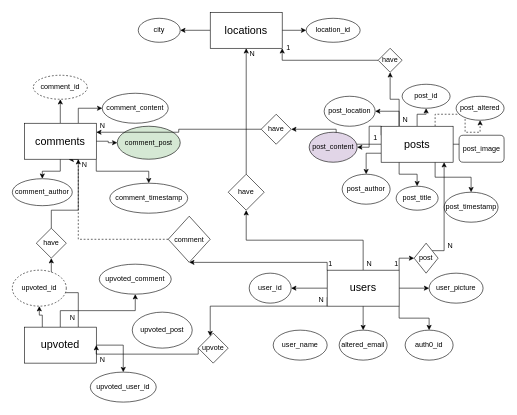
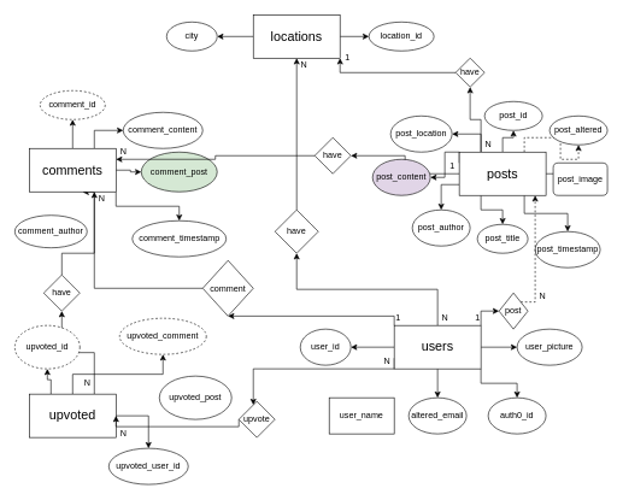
- <mxCell id="42" style="edgeStyle=orthogonalEdgeStyle;rounded=0;orthogonalLoop=1;jettySize=auto;html=1;exitX=0.5;exitY=1;exitDx=0;exitDy=0;" edge="1" parent="1" source="46" target="48"><mxGeometry relative="1" as="geometry"><mxPoint x="100" y="305" as="targetPoint" /></mxGeometry></mxCell>
- <mxCell id="65" style="edgeStyle=orthogonalEdgeStyle;rounded=0;orthogonalLoop=1;jettySize=auto;html=1;exitX=1;exitY=0;exitDx=0;exitDy=0;entryX=0.875;entryY=1;entryDx=0;entryDy=0;entryPerimeter=0;" edge="1" parent="1" source="66" target="32"><mxGeometry relative="1" as="geometry"><Array as="points"><mxPoint x="740" y="417" /></Array></mxGeometry></mxCell>
+ <mxCell id="65" style="edgeStyle=orthogonalEdgeStyle;rounded=0;orthogonalLoop=1;jettySize=auto;html=1;exitX=1;exitY=0;exitDx=0;exitDy=0;entryX=0.875;entryY=1;entryDx=0;entryDy=0;entryPerimeter=0;dashed=1;" edge="1" parent="1" source="66" target="32"><mxGeometry relative="1" as="geometry"><Array as="points"><mxPoint x="740" y="417" /></Array></mxGeometry></mxCell>
- <mxCell id="69" style="edgeStyle=orthogonalEdgeStyle;rounded=0;orthogonalLoop=1;jettySize=auto;html=1;exitX=0;exitY=0.5;exitDx=0;exitDy=0;entryX=0.75;entryY=1;entryDx=0;entryDy=0;dashed=1;" edge="1" parent="1" source="70" target="46"><mxGeometry relative="1" as="geometry" /></mxCell>
+ <mxCell id="69" style="edgeStyle=orthogonalEdgeStyle;rounded=0;orthogonalLoop=1;jettySize=auto;html=1;exitX=0;exitY=0.5;exitDx=0;exitDy=0;entryX=0.75;entryY=1;entryDx=0;entryDy=0;" edge="1" parent="1" source="70" target="46"><mxGeometry relative="1" as="geometry" /></mxCell>
- <mxCell id="60" value="upvoted_comment" style="ellipse;whiteSpace=wrap;html=1;" vertex="1" parent="1"><mxGeometry x="165" y="440" width="120" height="50" as="geometry" /></mxCell>
+ <mxCell id="60" value="upvoted_comment" style="ellipse;whiteSpace=wrap;html=1;dashed=1;" vertex="1" parent="1"><mxGeometry x="165" y="440" width="120" height="50" as="geometry" /></mxCell>
- <mxCell id="13" value="user_name" style="ellipse;whiteSpace=wrap;html=1;" vertex="1" parent="1"><mxGeometry x="455" y="550" width="90" height="50" as="geometry" /></mxCell>
+ <mxCell id="13" value="user_name" style="whiteSpace=wrap;html=1;rounded=0;" vertex="1" parent="1"><mxGeometry x="455" y="550" width="90" height="50" as="geometry" /></mxCell>
